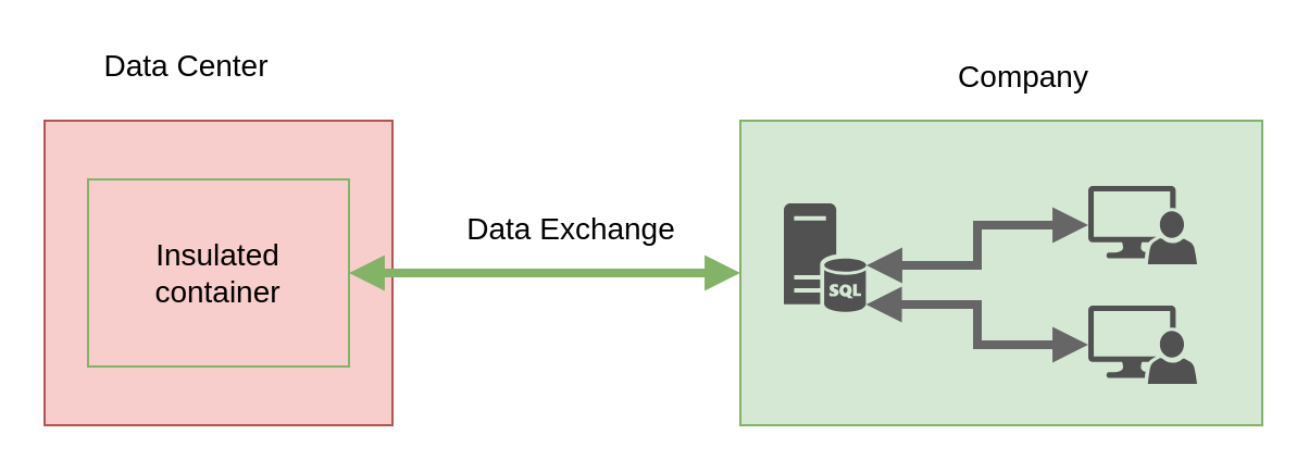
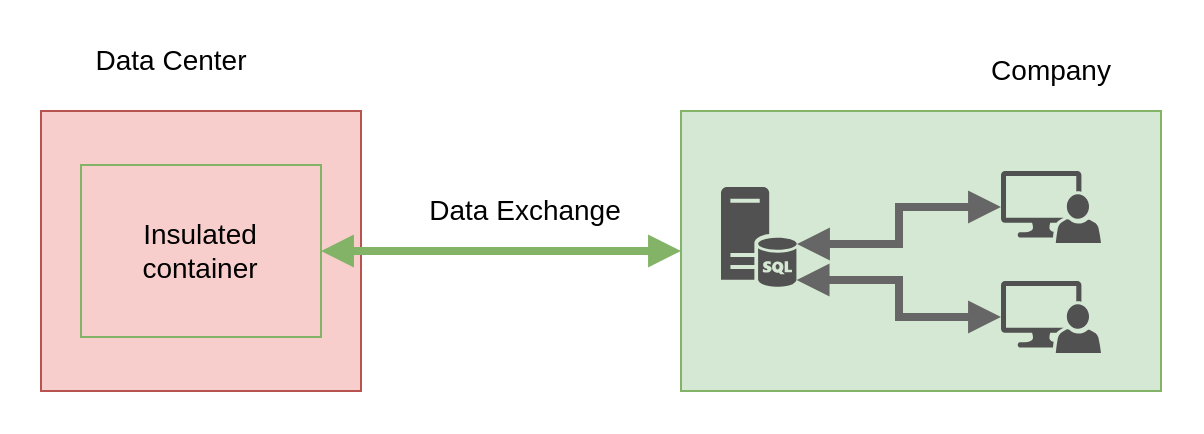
- <mxCell id="5" value="Company" style="text;html=1;align=center;verticalAlign=middle;resizable=0;points=[];autosize=1;fontSize=14;" vertex="1" parent="1"><mxGeometry x="430" y="25" width="80" height="20" as="geometry" /></mxCell>
+ <mxCell id="5" value="Company" style="text;html=1;align=center;verticalAlign=middle;resizable=0;points=[];autosize=1;fontSize=14;" vertex="1" parent="1"><mxGeometry x="485" y="25" width="80" height="20" as="geometry" /></mxCell>
